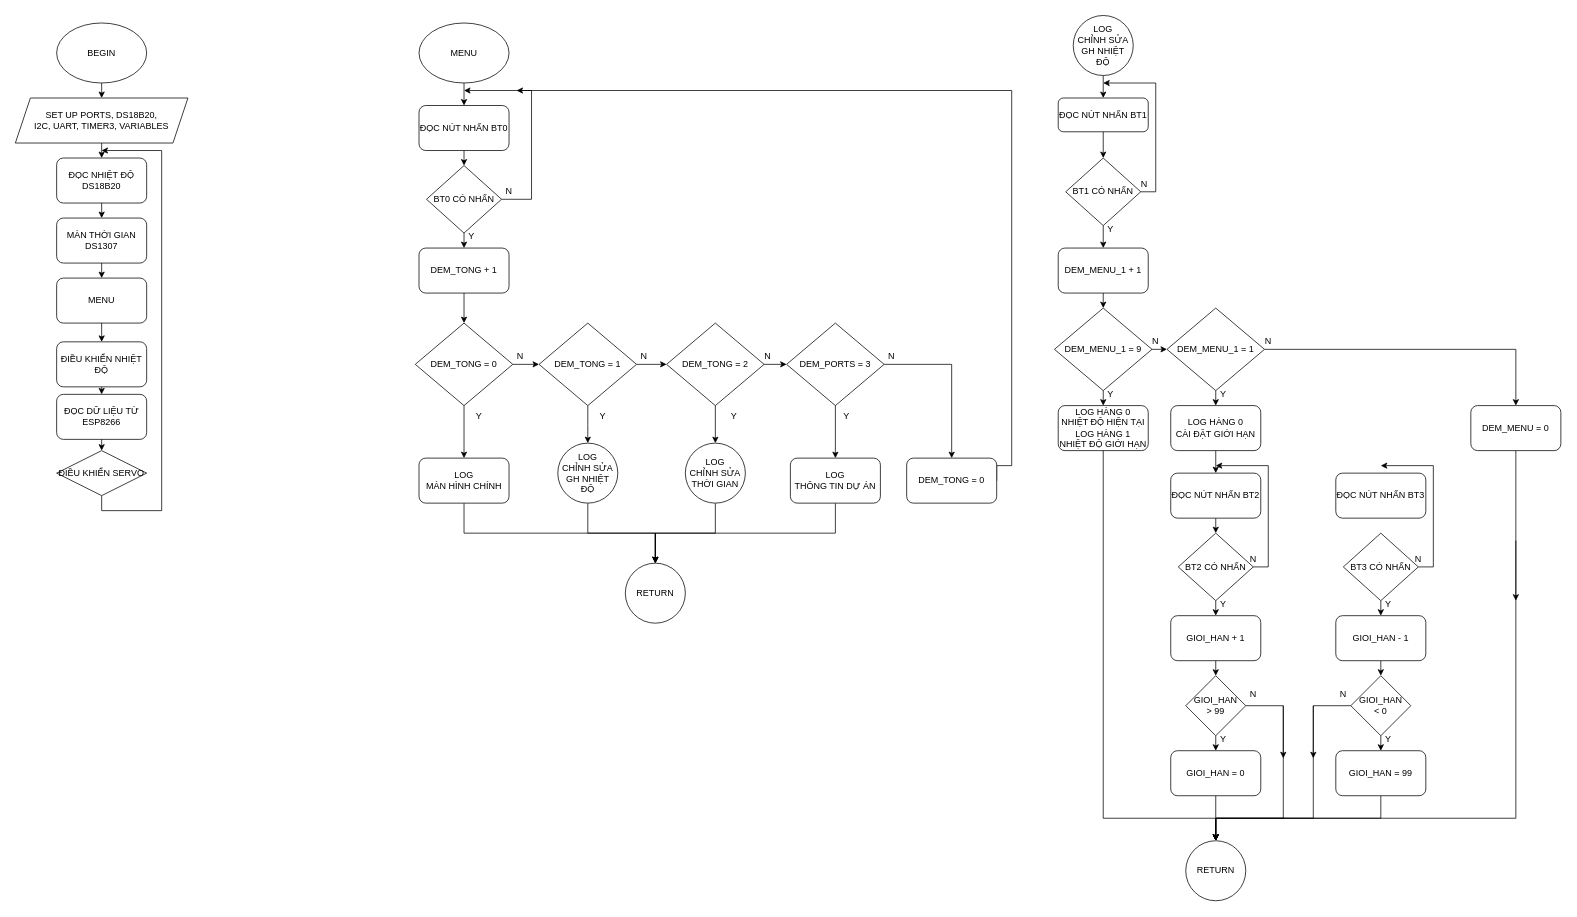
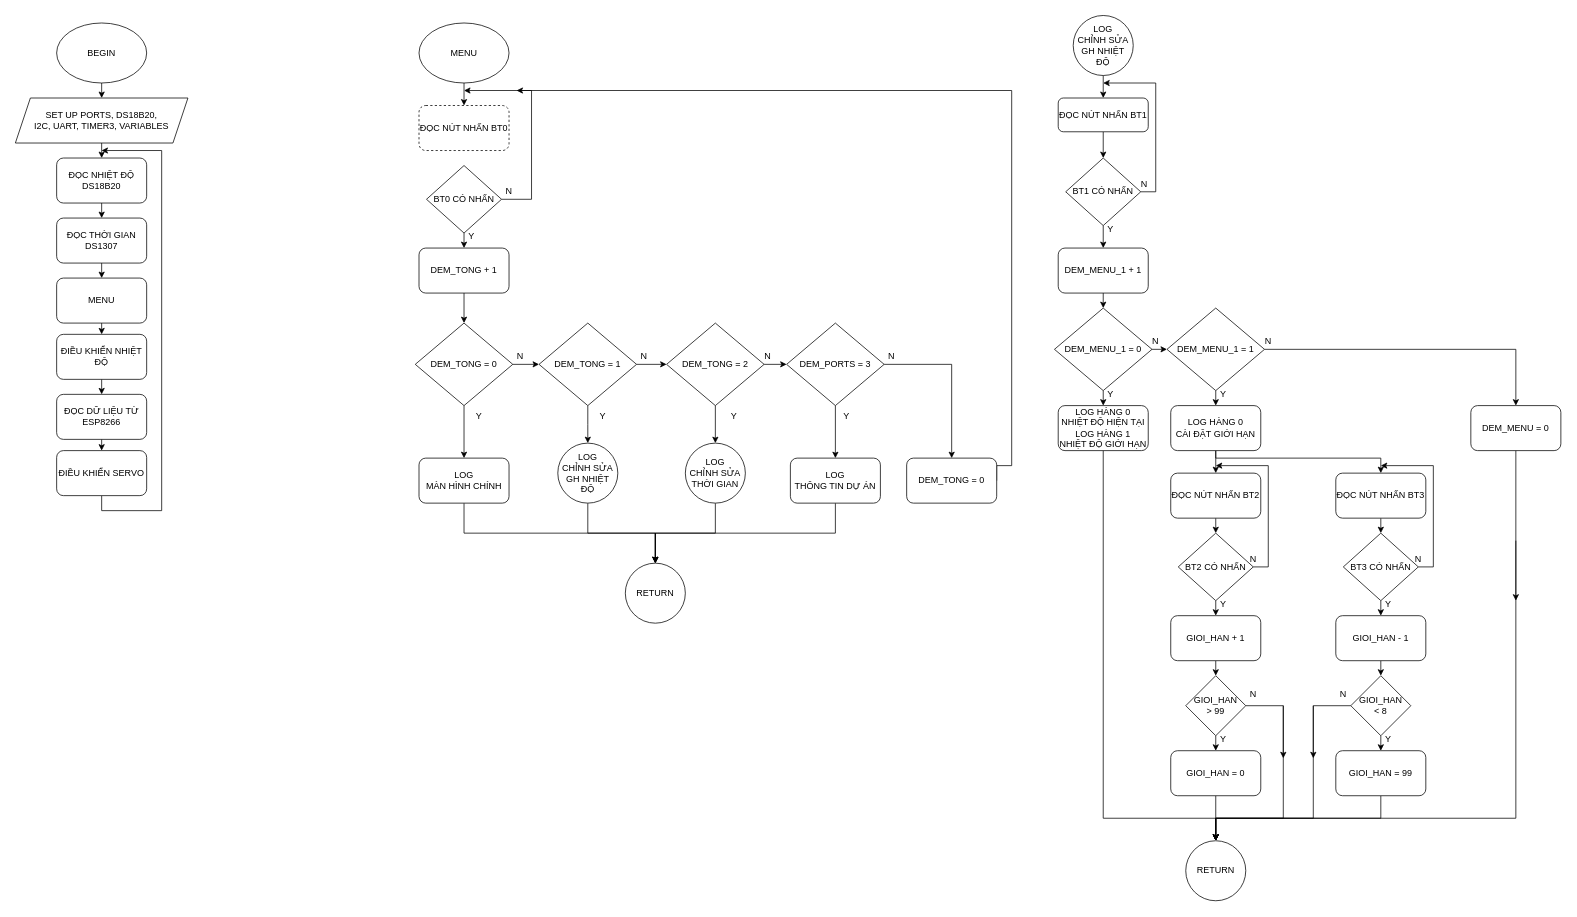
- <mxCell id="33" value="ĐỌC NÚT NHẤN BT0" style="rounded=1;whiteSpace=wrap;html=1;" vertex="1" parent="1"><mxGeometry x="558" y="140" width="120" height="60" as="geometry" /></mxCell>
+ <mxCell id="33" value="ĐỌC NÚT NHẤN BT0" style="rounded=1;whiteSpace=wrap;html=1;dashed=1;" vertex="1" parent="1"><mxGeometry x="558" y="140" width="120" height="60" as="geometry" /></mxCell>
- <mxCell id="32" style="edgeStyle=orthogonalEdgeStyle;rounded=0;orthogonalLoop=1;jettySize=auto;html=1;exitX=0.5;exitY=1;exitDx=0;exitDy=0;entryX=0.5;entryY=0;entryDx=0;entryDy=0;" edge="1" parent="1" source="33" target="36"><mxGeometry relative="1" as="geometry" /></mxCell>
- <mxCell id="115" value="MÀN THỜI GIAN DS1307" style="rounded=1;whiteSpace=wrap;html=1;" vertex="1" parent="1"><mxGeometry x="75" y="290" width="120" height="60" as="geometry" /></mxCell>
+ <mxCell id="115" value="ĐỌC THỜI GIAN DS1307" style="rounded=1;whiteSpace=wrap;html=1;" vertex="1" parent="1"><mxGeometry x="75" y="290" width="120" height="60" as="geometry" /></mxCell>
- <mxCell id="57" value="DEM_MENU_1 = 9" style="rhombus;whiteSpace=wrap;html=1;" vertex="1" parent="1"><mxGeometry x="1405" y="410" width="130" height="110" as="geometry" /></mxCell>
+ <mxCell id="57" value="DEM_MENU_1 = 0" style="rhombus;whiteSpace=wrap;html=1;" vertex="1" parent="1"><mxGeometry x="1405" y="410" width="130" height="110" as="geometry" /></mxCell>
- <mxCell id="119" value="ĐIỀU KHIỂN NHIỆT ĐỘ" style="rounded=1;whiteSpace=wrap;html=1;" vertex="1" parent="1"><mxGeometry x="75" y="455" width="120" height="60" as="geometry" /></mxCell>
+ <mxCell id="119" value="ĐIỀU KHIỂN NHIỆT ĐỘ" style="rounded=1;whiteSpace=wrap;html=1;" vertex="1" parent="1"><mxGeometry x="75" y="445" width="120" height="60" as="geometry" /></mxCell>
+ <mxCell id="64" style="edgeStyle=orthogonalEdgeStyle;rounded=0;orthogonalLoop=1;jettySize=auto;html=1;exitX=0.5;exitY=1;exitDx=0;exitDy=0;entryX=0.5;entryY=0;entryDx=0;entryDy=0;" edge="1" parent="1" source="65" target="75"><mxGeometry relative="1" as="geometry"><Array as="points"><mxPoint x="1620" y="610" /><mxPoint x="1840" y="610" /></Array></mxGeometry></mxCell>
- <mxCell id="123" value="ĐIỀU KHIỂN SERVO" style="rhombus;whiteSpace=wrap;html=1;" vertex="1" parent="1"><mxGeometry x="75" y="600" width="120" height="60" as="geometry" /></mxCell>
+ <mxCell id="123" value="ĐIỀU KHIỂN SERVO" style="rounded=1;whiteSpace=wrap;html=1;" vertex="1" parent="1"><mxGeometry x="75" y="600" width="120" height="60" as="geometry" /></mxCell>
+ <mxCell id="74" style="edgeStyle=orthogonalEdgeStyle;rounded=0;orthogonalLoop=1;jettySize=auto;html=1;exitX=0.5;exitY=1;exitDx=0;exitDy=0;entryX=0.5;entryY=0;entryDx=0;entryDy=0;" edge="1" parent="1" source="75" target="78"><mxGeometry relative="1" as="geometry" /></mxCell>
- <mxCell id="89" value="GIOI_HAN &lt;br&gt;&amp;lt; 0" style="rhombus;whiteSpace=wrap;html=1;" vertex="1" parent="1"><mxGeometry x="1800" y="900" width="80" height="80" as="geometry" /></mxCell>
+ <mxCell id="89" value="GIOI_HAN &lt;br&gt;&amp;lt; 8" style="rhombus;whiteSpace=wrap;html=1;" vertex="1" parent="1"><mxGeometry x="1800" y="900" width="80" height="80" as="geometry" /></mxCell>
